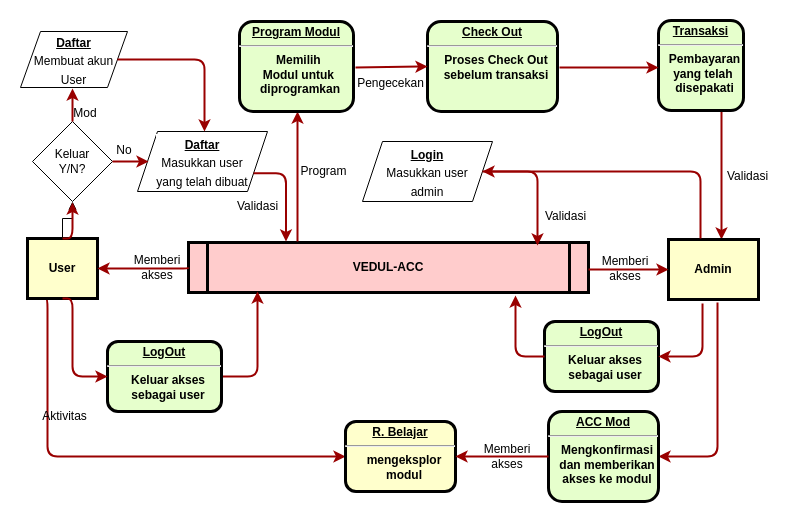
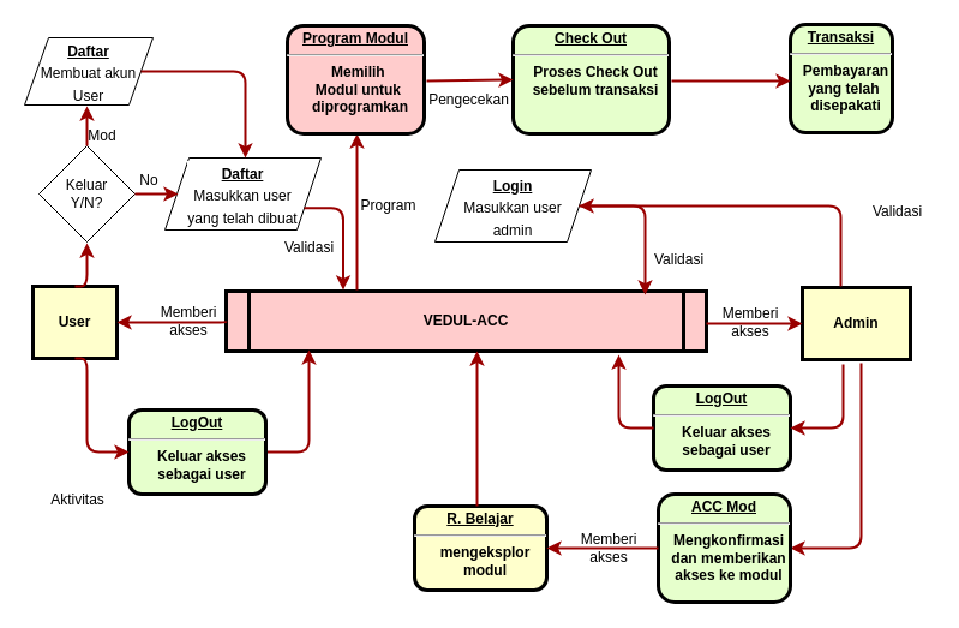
- <mxCell id="21" value="&lt;p style=&quot;margin: 4px 0px 0px; text-decoration: underline;&quot;&gt;&lt;strong&gt;Program Modul&lt;/strong&gt;&lt;/p&gt;&lt;hr&gt;&lt;p style=&quot;margin: 0px; margin-left: 8px;&quot;&gt;&lt;span style=&quot;background-color: initial;&quot;&gt;Memilih&amp;nbsp;&lt;/span&gt;&lt;/p&gt;&lt;p style=&quot;margin: 0px; margin-left: 8px;&quot;&gt;&lt;span style=&quot;background-color: initial;&quot;&gt;Modul&amp;nbsp;&lt;/span&gt;&lt;span style=&quot;background-color: initial;&quot;&gt;untuk&amp;nbsp;&lt;/span&gt;&lt;/p&gt;&lt;p style=&quot;margin: 0px; margin-left: 8px;&quot;&gt;&lt;span style=&quot;background-color: initial;&quot;&gt;diprogramkan&lt;/span&gt;&lt;/p&gt;" style="verticalAlign=middle;align=center;overflow=fill;fontSize=12;fontFamily=Helvetica;html=1;rounded=1;fontStyle=1;strokeWidth=3;fillColor=#E6FFCC" vertex="1" parent="1"><mxGeometry x="239" y="21" width="114" height="90" as="geometry" /></mxCell>
+ <mxCell id="21" value="&lt;p style=&quot;margin: 4px 0px 0px; text-decoration: underline;&quot;&gt;&lt;strong&gt;Program Modul&lt;/strong&gt;&lt;/p&gt;&lt;hr&gt;&lt;p style=&quot;margin: 0px; margin-left: 8px;&quot;&gt;&lt;span style=&quot;background-color: initial;&quot;&gt;Memilih&amp;nbsp;&lt;/span&gt;&lt;/p&gt;&lt;p style=&quot;margin: 0px; margin-left: 8px;&quot;&gt;&lt;span style=&quot;background-color: initial;&quot;&gt;Modul&amp;nbsp;&lt;/span&gt;&lt;span style=&quot;background-color: initial;&quot;&gt;untuk&amp;nbsp;&lt;/span&gt;&lt;/p&gt;&lt;p style=&quot;margin: 0px; margin-left: 8px;&quot;&gt;&lt;span style=&quot;background-color: initial;&quot;&gt;diprogramkan&lt;/span&gt;&lt;/p&gt;" style="verticalAlign=middle;align=center;overflow=fill;fontSize=12;fontFamily=Helvetica;html=1;rounded=1;fontStyle=1;strokeWidth=3;fillColor=#ffcccc;" vertex="1" parent="1"><mxGeometry x="239" y="21" width="114" height="90" as="geometry" /></mxCell>
- <mxCell id="3" value="" style="edgeStyle=elbowEdgeStyle;elbow=horizontal;strokeColor=#990000;strokeWidth=2" edge="1" parent="1" source="24" target="7"><mxGeometry width="100" height="100" relative="1" as="geometry"><mxPoint x="721" y="121" as="sourcePoint" /><mxPoint x="721" y="190" as="targetPoint" /><Array as="points"><mxPoint x="721" y="160" /></Array></mxGeometry></mxCell>
- <mxCell id="4" value="" style="edgeStyle=orthogonalEdgeStyle;rounded=0;orthogonalLoop=1;jettySize=auto;html=1;" edge="1" parent="1" source="5" target="10"><mxGeometry relative="1" as="geometry" /></mxCell>
+ <mxCell id="46" value="" style="edgeStyle=elbowEdgeStyle;elbow=horizontal;strokeColor=#990000;strokeWidth=2;exitX=0.473;exitY=0;exitDx=0;exitDy=0;exitPerimeter=0;entryX=0.523;entryY=1;entryDx=0;entryDy=0;entryPerimeter=0;" edge="1" parent="1" source="29" target="6"><mxGeometry width="100" height="100" relative="1" as="geometry"><mxPoint x="407" y="421" as="sourcePoint" /><mxPoint x="400" y="301" as="targetPoint" /><Array as="points"><mxPoint x="397" y="351" /></Array></mxGeometry></mxCell>
- <mxCell id="2" value="" style="edgeStyle=elbowEdgeStyle;elbow=horizontal;strokeColor=#990000;strokeWidth=2;entryX=0;entryY=0.5;entryDx=0;entryDy=0;exitX=0.25;exitY=1;exitDx=0;exitDy=0;" edge="1" parent="1" source="5" target="29"><mxGeometry width="100" height="100" relative="1" as="geometry"><mxPoint x="67" y="331" as="sourcePoint" /><mxPoint x="67" y="400" as="targetPoint" /><Array as="points"><mxPoint x="47" y="371" /></Array></mxGeometry></mxCell>
